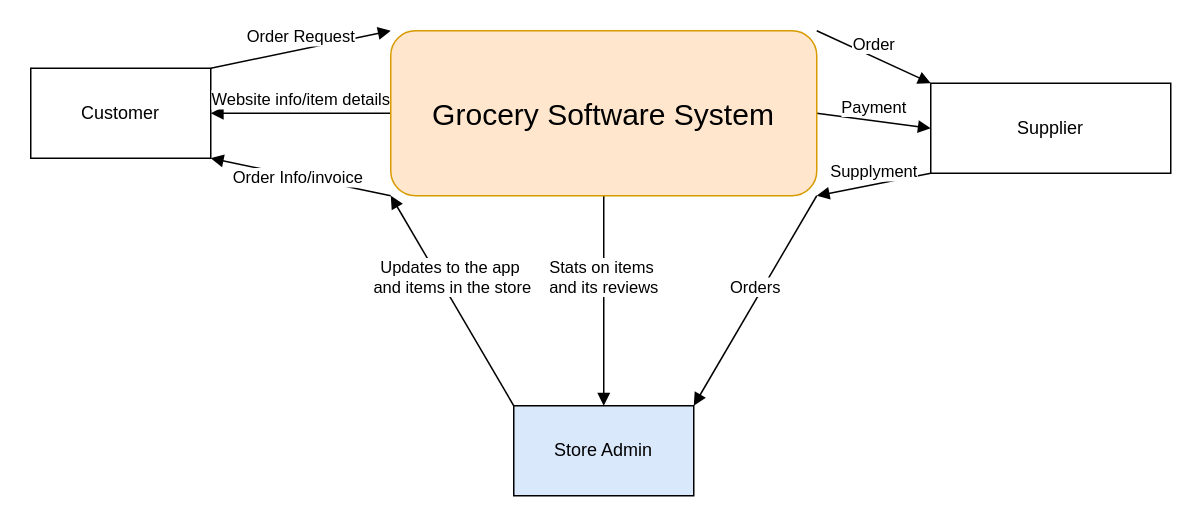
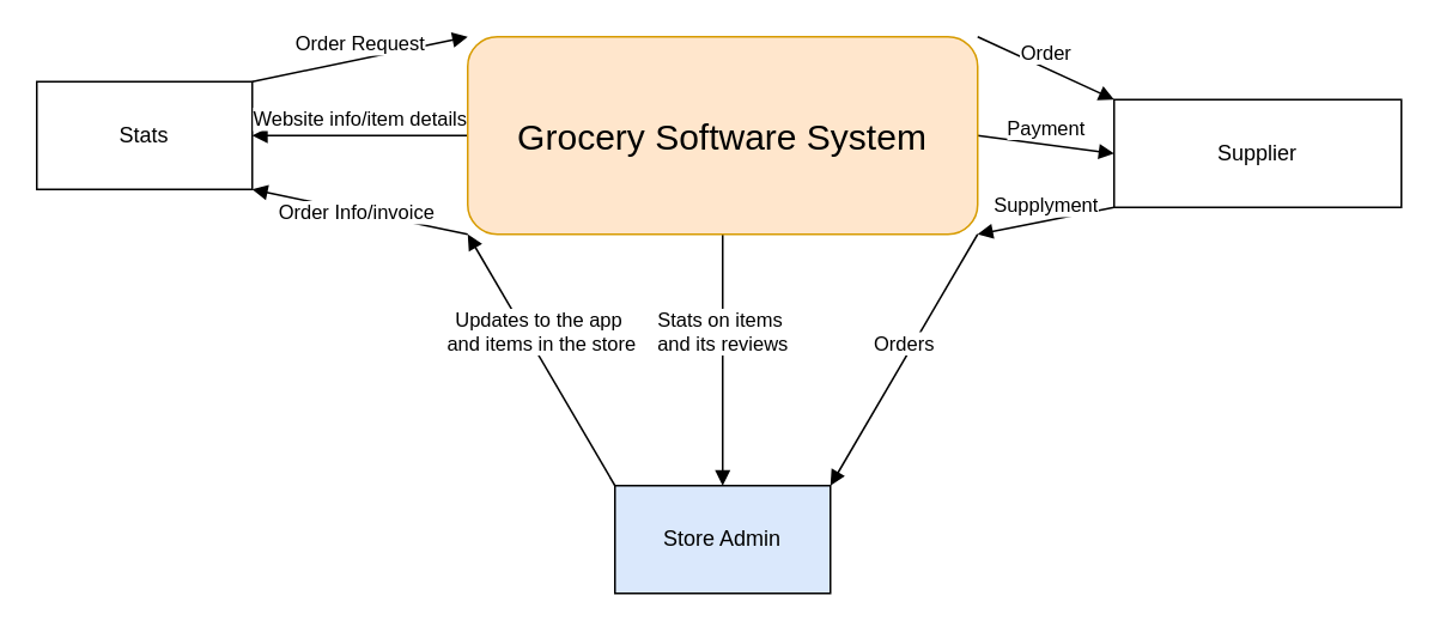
- <mxCell id="2" value="Customer" style="rounded=0;whiteSpace=wrap;html=1;" parent="1" vertex="1"><mxGeometry x="20" y="45" width="120" height="60" as="geometry" /></mxCell>
+ <mxCell id="2" value="Stats" style="rounded=0;whiteSpace=wrap;html=1;" parent="1" vertex="1"><mxGeometry x="20" y="45" width="120" height="60" as="geometry" /></mxCell>
